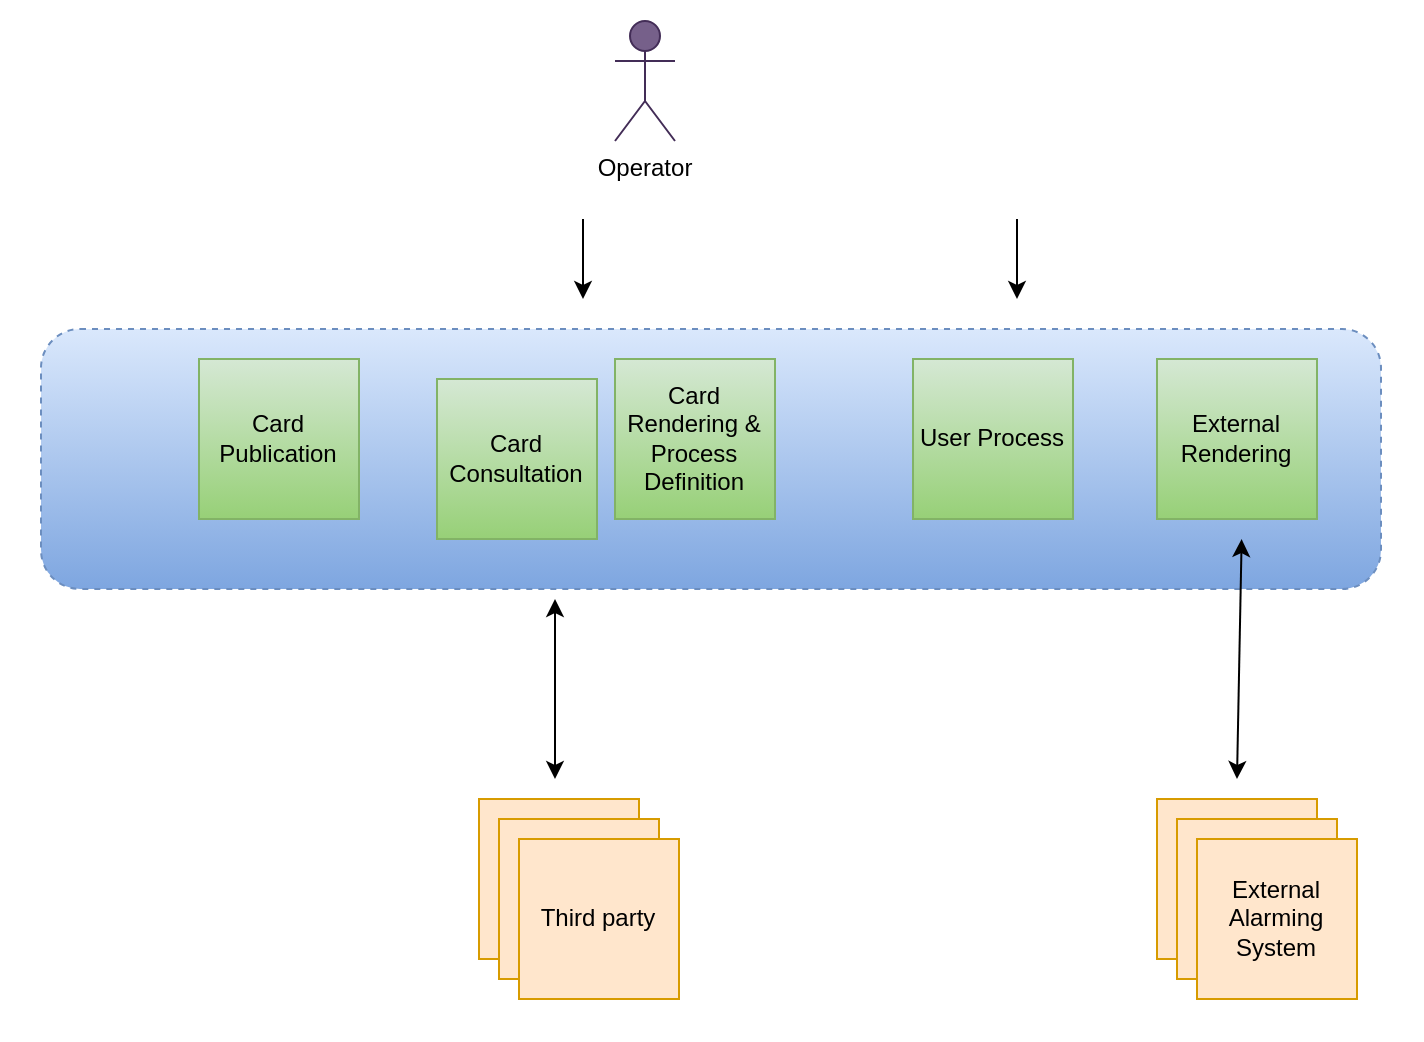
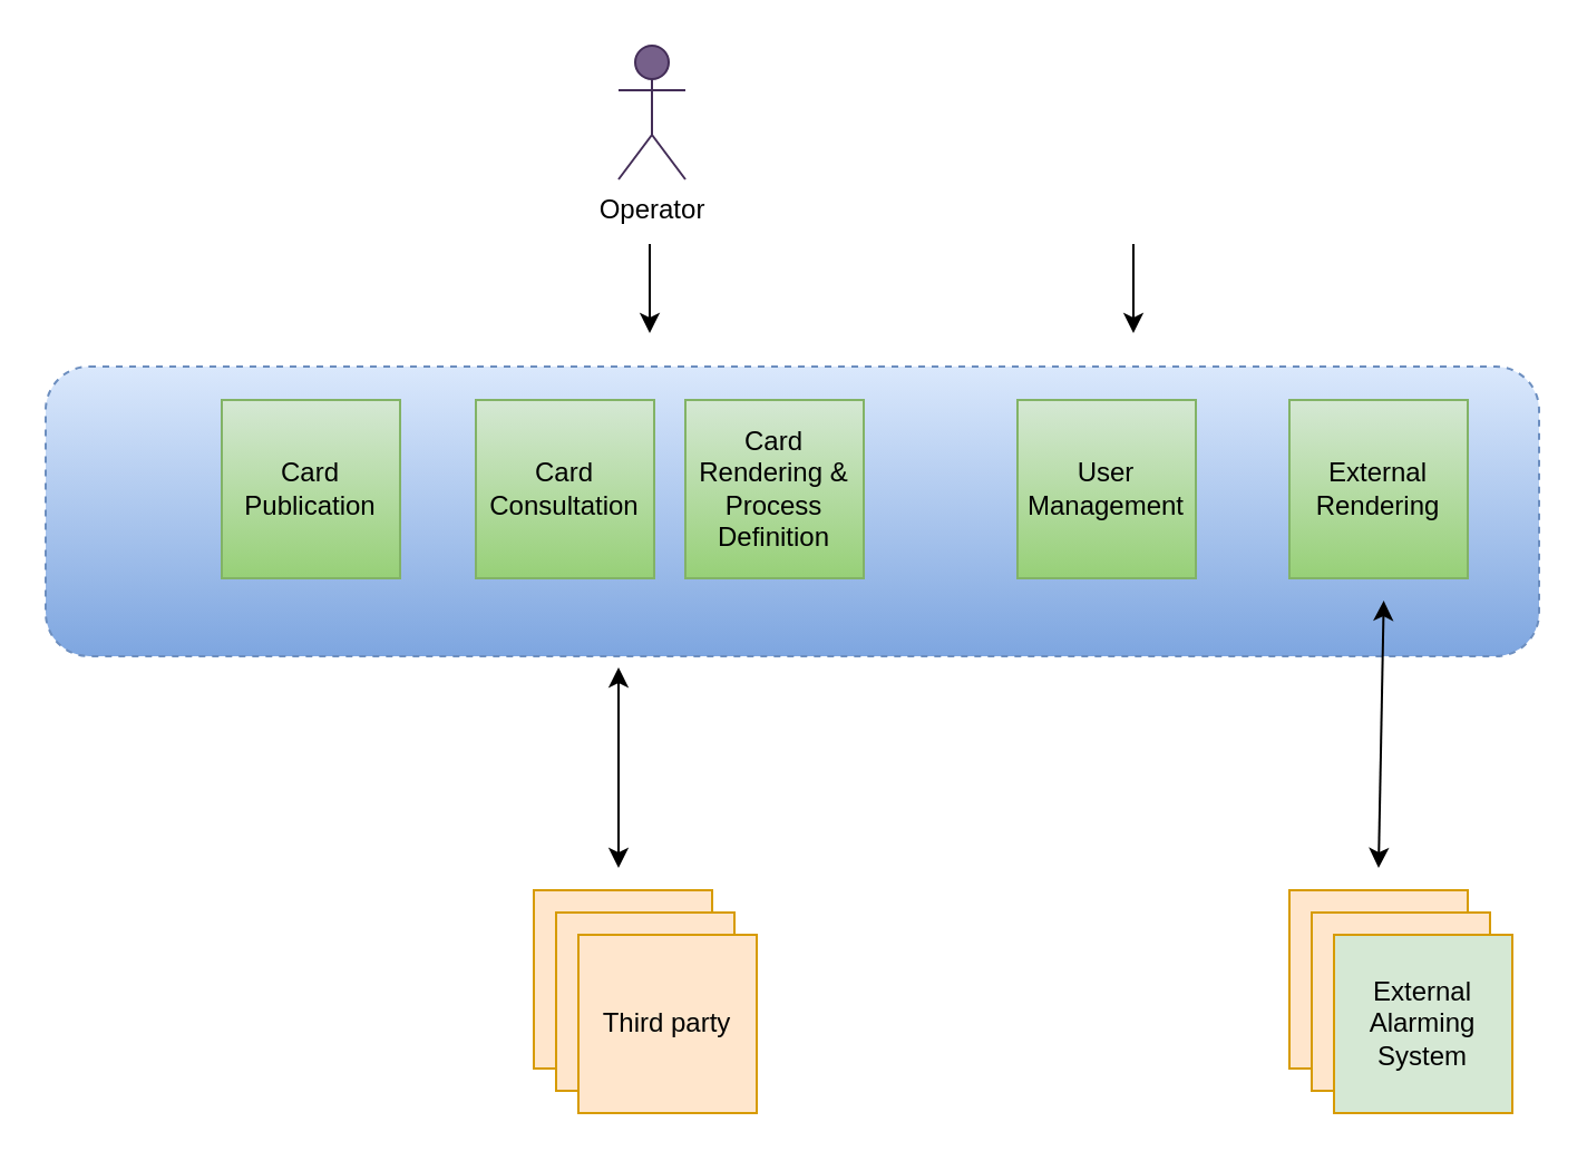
- <mxCell id="6" value="Operator" style="shape=umlActor;verticalLabelPosition=bottom;labelBackgroundColor=#ffffff;verticalAlign=top;html=1;outlineConnect=0;fillColor=#76608a;strokeColor=#432D57;fontColor=#000000;" parent="1" vertex="1"><mxGeometry x="307" y="10" width="30" height="60" as="geometry" /></mxCell>
+ <mxCell id="6" value="Operator" style="shape=umlActor;verticalLabelPosition=bottom;labelBackgroundColor=#ffffff;verticalAlign=top;html=1;outlineConnect=0;fillColor=#76608a;strokeColor=#432D57;fontColor=#000000;" parent="1" vertex="1"><mxGeometry x="277" y="20" width="30" height="60" as="geometry" /></mxCell>
- <mxCell id="14" value="User Process" style="whiteSpace=wrap;html=1;aspect=fixed;fillColor=#d5e8d4;strokeColor=#82b366;gradientColor=#97d077;" vertex="1" parent="1"><mxGeometry x="456" y="179" width="80" height="80" as="geometry" /></mxCell>
+ <mxCell id="14" value="User Management" style="whiteSpace=wrap;html=1;aspect=fixed;fillColor=#d5e8d4;strokeColor=#82b366;gradientColor=#97d077;" vertex="1" parent="1"><mxGeometry x="456" y="179" width="80" height="80" as="geometry" /></mxCell>
- <mxCell id="4" value="Card Consultation " style="whiteSpace=wrap;html=1;aspect=fixed;fillColor=#d5e8d4;strokeColor=#82b366;gradientColor=#97d077;" parent="1" vertex="1"><mxGeometry x="218" y="189" width="80" height="80" as="geometry" /></mxCell>
+ <mxCell id="4" value="Card Consultation " style="whiteSpace=wrap;html=1;aspect=fixed;fillColor=#d5e8d4;strokeColor=#82b366;gradientColor=#97d077;" parent="1" vertex="1"><mxGeometry x="213" y="179" width="80" height="80" as="geometry" /></mxCell>
- <mxCell id="17" value="External Alarming System" style="whiteSpace=wrap;html=1;aspect=fixed;fillColor=#ffe6cc;strokeColor=#d79b00;" vertex="1" parent="1"><mxGeometry x="598" y="419" width="80" height="80" as="geometry" /></mxCell>
+ <mxCell id="17" value="External Alarming System" style="whiteSpace=wrap;html=1;aspect=fixed;fillColor=#d5e8d4;strokeColor=#d79b00;" vertex="1" parent="1"><mxGeometry x="598" y="419" width="80" height="80" as="geometry" /></mxCell>
